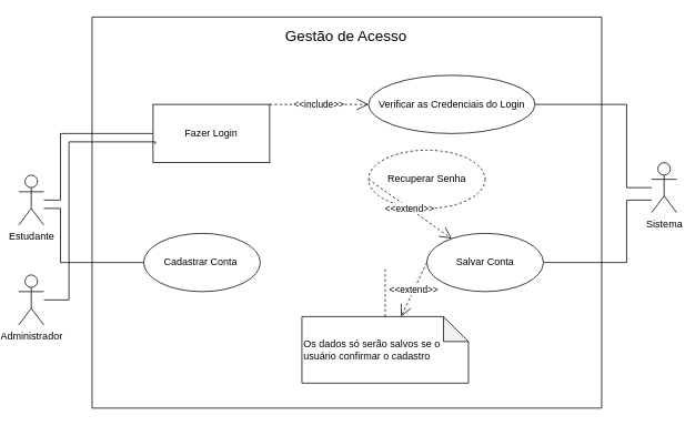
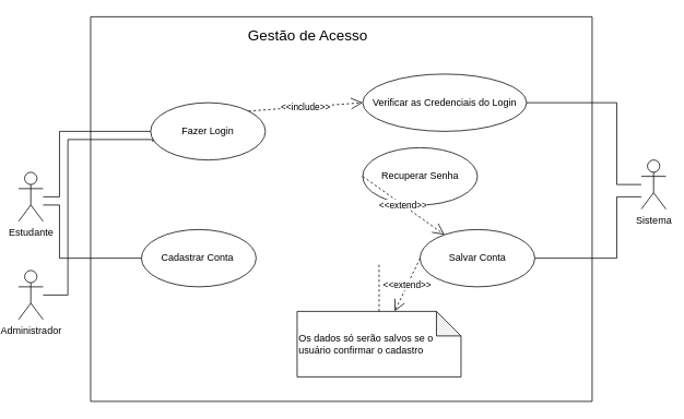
- <mxCell id="3" value="&lt;font style=&quot;font-size: 18px;&quot;&gt;Gestão de Acesso&lt;/font&gt;&lt;div&gt;&lt;br&gt;&lt;/div&gt;" style="text;strokeColor=none;fillColor=none;align=left;verticalAlign=middle;spacingLeft=4;spacingRight=4;overflow=hidden;points=[[0,0.5],[1,0.5]];portConstraint=eastwest;rotatable=0;whiteSpace=wrap;html=1;" parent="1" vertex="1"><mxGeometry x="334.75" y="30" width="160" height="30" as="geometry" /></mxCell>
+ <mxCell id="3" value="&lt;font style=&quot;font-size: 18px;&quot;&gt;Gestão de Acesso&lt;/font&gt;&lt;div&gt;&lt;br&gt;&lt;/div&gt;" style="text;strokeColor=none;fillColor=none;align=left;verticalAlign=middle;spacingLeft=4;spacingRight=4;overflow=hidden;points=[[0,0.5],[1,0.5]];portConstraint=eastwest;rotatable=0;whiteSpace=wrap;html=1;" parent="1" vertex="1"><mxGeometry x="294.75" y="30" width="160" height="30" as="geometry" /></mxCell>
- <mxCell id="4" value="Fazer Login" style="whiteSpace=wrap;html=1;rounded=0;" parent="1" vertex="1"><mxGeometry x="182" y="125" width="140" height="70" as="geometry" /></mxCell>
+ <mxCell id="4" value="Fazer Login" style="ellipse;whiteSpace=wrap;html=1;" parent="1" vertex="1"><mxGeometry x="182" y="125" width="140" height="70" as="geometry" /></mxCell>
- <mxCell id="11" value="Recuperar Senha" style="ellipse;whiteSpace=wrap;html=1;dashed=1;" parent="1" vertex="1"><mxGeometry x="440.75" y="180" width="140" height="70" as="geometry" /></mxCell>
+ <mxCell id="11" value="Recuperar Senha" style="ellipse;whiteSpace=wrap;html=1;" parent="1" vertex="1"><mxGeometry x="440.75" y="180" width="140" height="70" as="geometry" /></mxCell>
